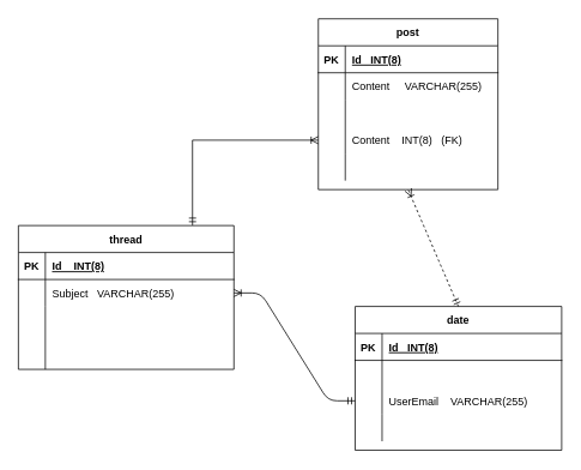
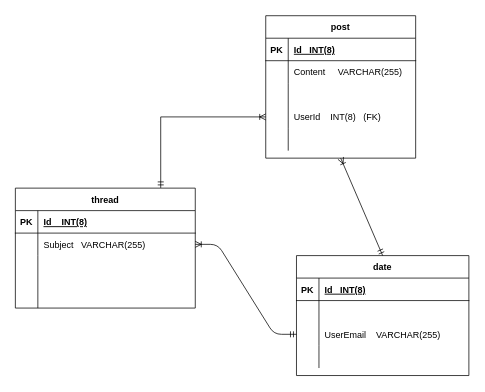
- <mxCell id="25" value="Content    INT(8)   (FK)" style="shape=partialRectangle;connectable=0;fillColor=none;top=0;left=0;bottom=0;right=0;align=left;spacingLeft=6;overflow=hidden;" parent="23" vertex="1"><mxGeometry x="30" width="170" height="30" as="geometry" /></mxCell>
+ <mxCell id="25" value="UserId    INT(8)   (FK)" style="shape=partialRectangle;connectable=0;fillColor=none;top=0;left=0;bottom=0;right=0;align=left;spacingLeft=6;overflow=hidden;" parent="23" vertex="1"><mxGeometry x="30" width="170" height="30" as="geometry" /></mxCell>
- <mxCell id="41" value="" style="fontSize=12;html=1;endArrow=ERoneToMany;startArrow=ERmandOne;exitX=0.5;exitY=0;exitDx=0;exitDy=0;endFill=0;entryX=0.5;entryY=1;entryDx=0;entryDy=0;dashed=1;" parent="1" source="2" target="14" edge="1"><mxGeometry width="100" height="100" relative="1" as="geometry"><mxPoint x="310" y="250" as="sourcePoint" /><mxPoint x="410" y="137" as="targetPoint" /></mxGeometry></mxCell>
+ <mxCell id="41" value="" style="fontSize=12;html=1;endArrow=ERoneToMany;startArrow=ERmandOne;exitX=0.5;exitY=0;exitDx=0;exitDy=0;endFill=0;entryX=0.5;entryY=1;entryDx=0;entryDy=0;" parent="1" source="2" target="14" edge="1"><mxGeometry width="100" height="100" relative="1" as="geometry"><mxPoint x="310" y="250" as="sourcePoint" /><mxPoint x="410" y="137" as="targetPoint" /></mxGeometry></mxCell>
